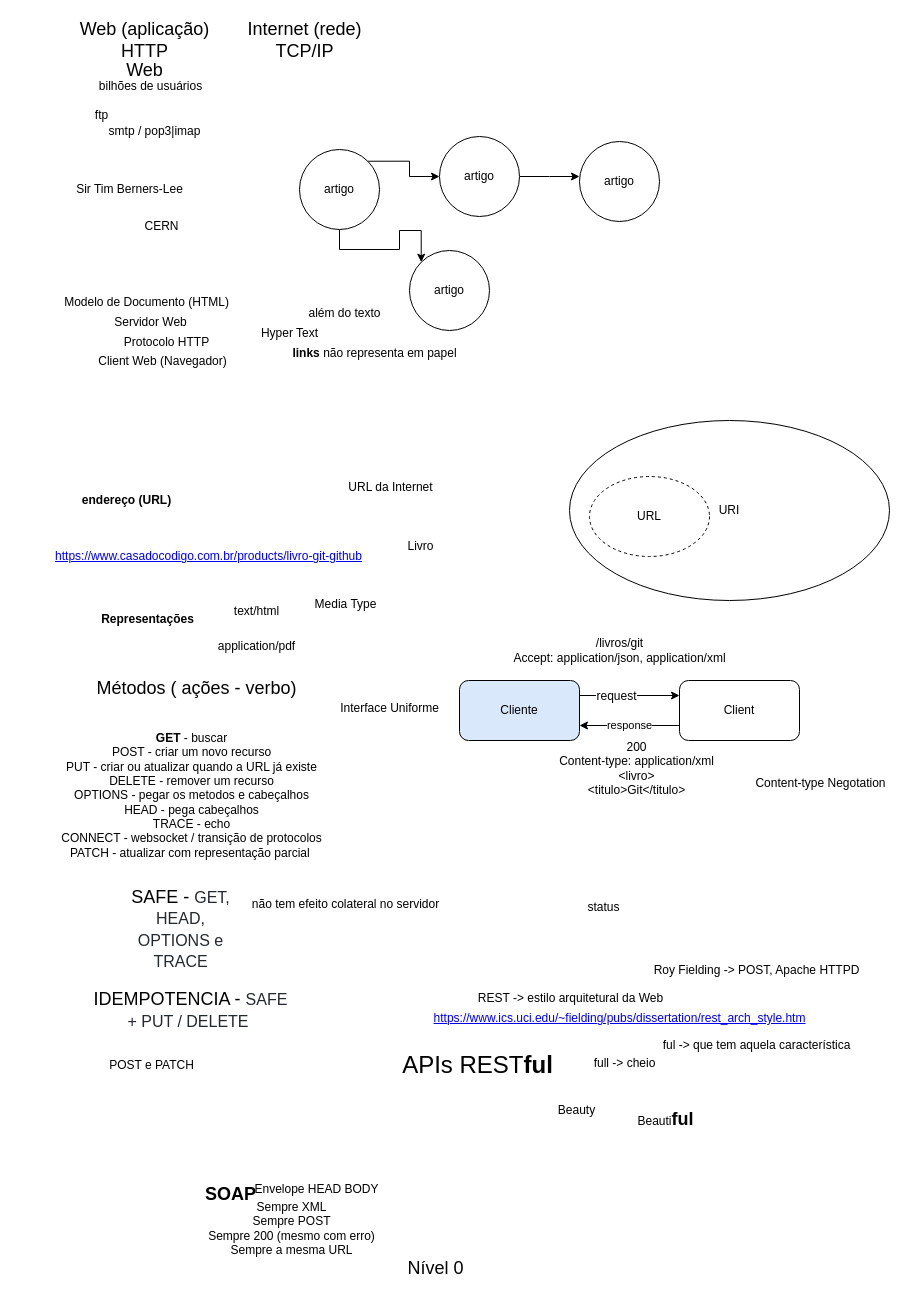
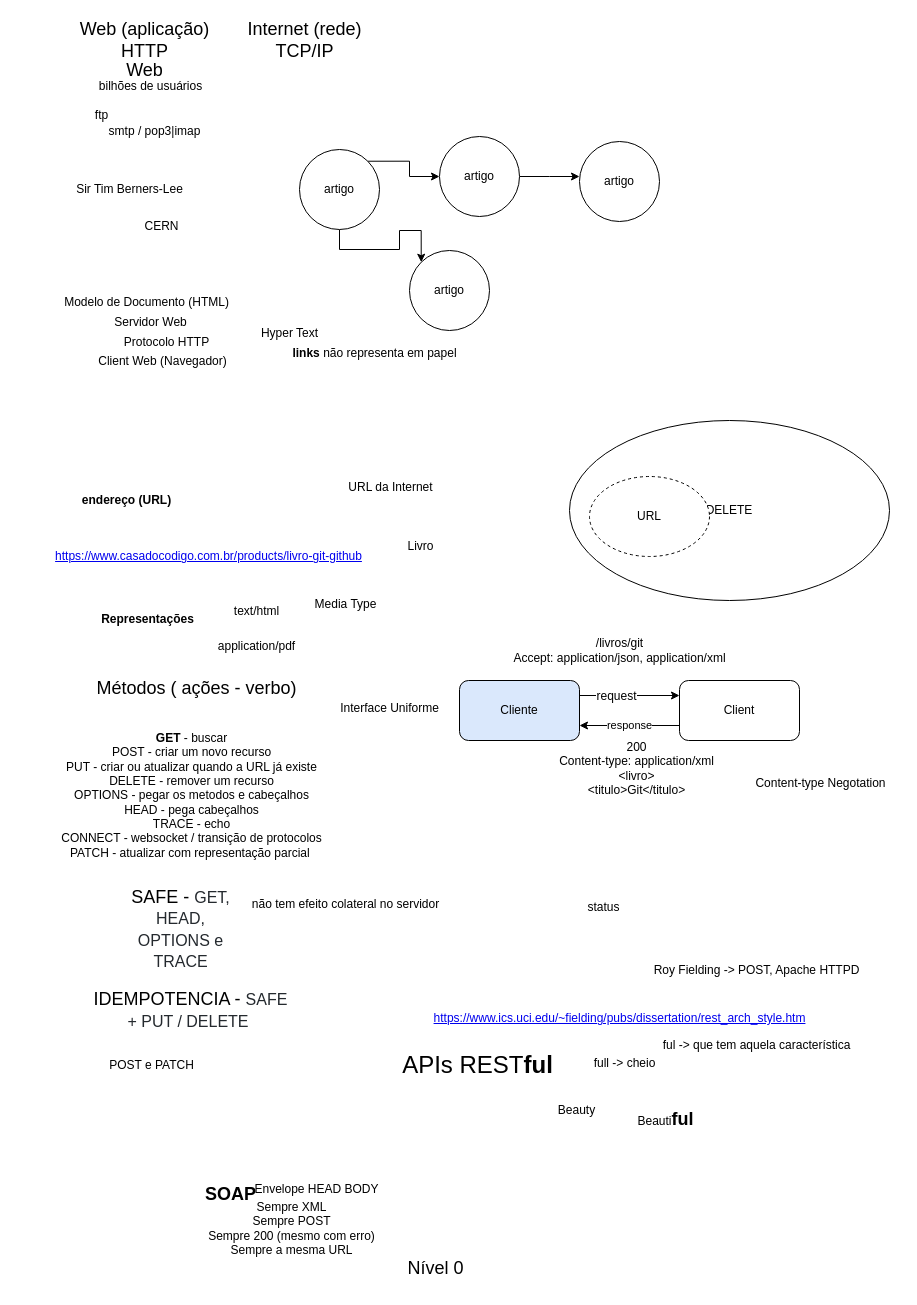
- <mxCell id="23" value="além do texto" style="text;html=1;align=center;verticalAlign=middle;resizable=0;points=[];autosize=1;" vertex="1" parent="1"><mxGeometry x="299" y="303" width="90" height="20" as="geometry" /></mxCell>
- <mxCell id="2" value="URI" style="ellipse;whiteSpace=wrap;html=1;" vertex="1" parent="1"><mxGeometry x="569" y="420" width="320" height="180" as="geometry" /></mxCell>
+ <mxCell id="2" value="DELETE" style="ellipse;whiteSpace=wrap;html=1;" vertex="1" parent="1"><mxGeometry x="569" y="420" width="320" height="180" as="geometry" /></mxCell>
- <mxCell id="50" value="REST -&amp;gt; estilo arquitetural da Web" style="text;html=1;align=center;verticalAlign=middle;resizable=0;points=[];autosize=1;" vertex="1" parent="1"><mxGeometry x="470" y="988" width="200" height="20" as="geometry" /></mxCell>
